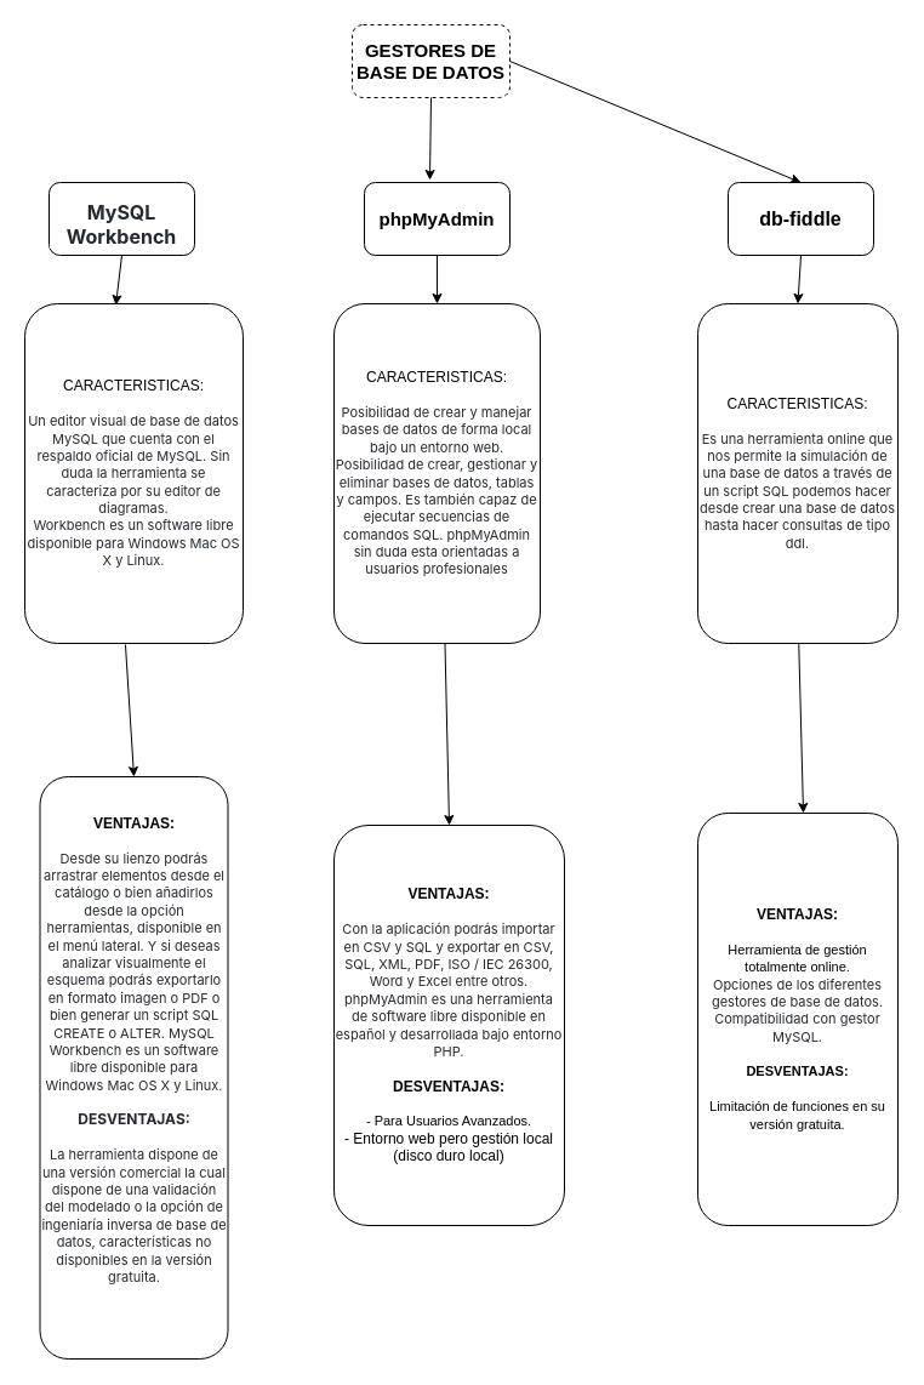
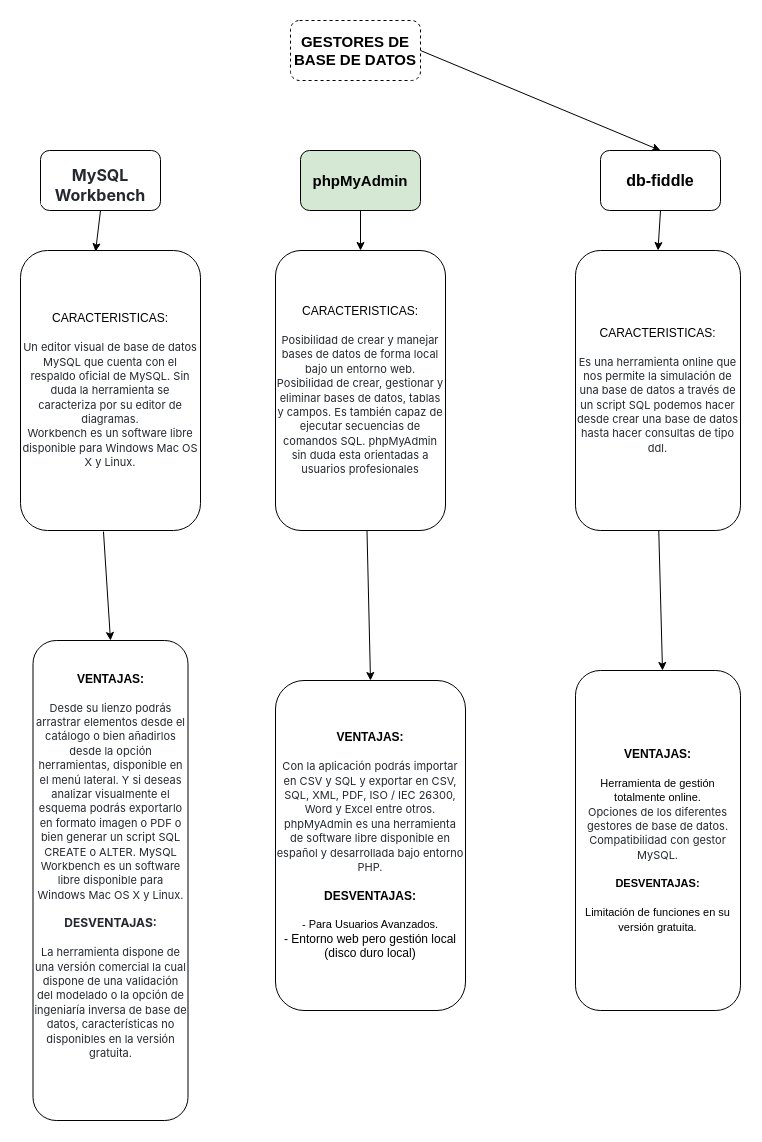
- <mxCell id="12" value="" style="endArrow=classic;html=1;rounded=0;fontSize=11;exitX=0.5;exitY=1;exitDx=0;exitDy=0;entryX=0.45;entryY=-0.033;entryDx=0;entryDy=0;entryPerimeter=0;" edge="1" parent="1" source="2" target="6"><mxGeometry width="50" height="50" relative="1" as="geometry"><mxPoint x="420" y="310" as="sourcePoint" /><mxPoint x="355" y="140" as="targetPoint" /></mxGeometry></mxCell>
- <mxCell id="6" value="&lt;b&gt;&lt;font style=&quot;font-size: 15px;&quot;&gt;phpMyAdmin&lt;/font&gt;&lt;/b&gt;" style="rounded=1;whiteSpace=wrap;html=1;" vertex="1" parent="1"><mxGeometry x="300" y="150" width="120" height="60" as="geometry" /></mxCell>
+ <mxCell id="6" value="&lt;b&gt;&lt;font style=&quot;font-size: 15px;&quot;&gt;phpMyAdmin&lt;/font&gt;&lt;/b&gt;" style="rounded=1;whiteSpace=wrap;html=1;fillColor=#d5e8d4;" vertex="1" parent="1"><mxGeometry x="300" y="150" width="120" height="60" as="geometry" /></mxCell>
